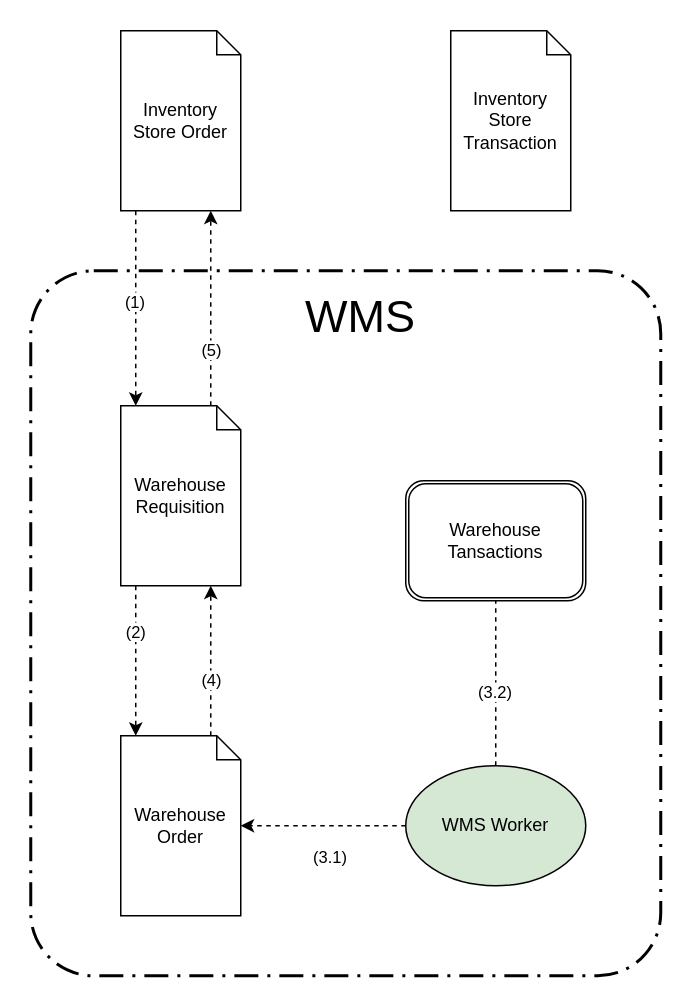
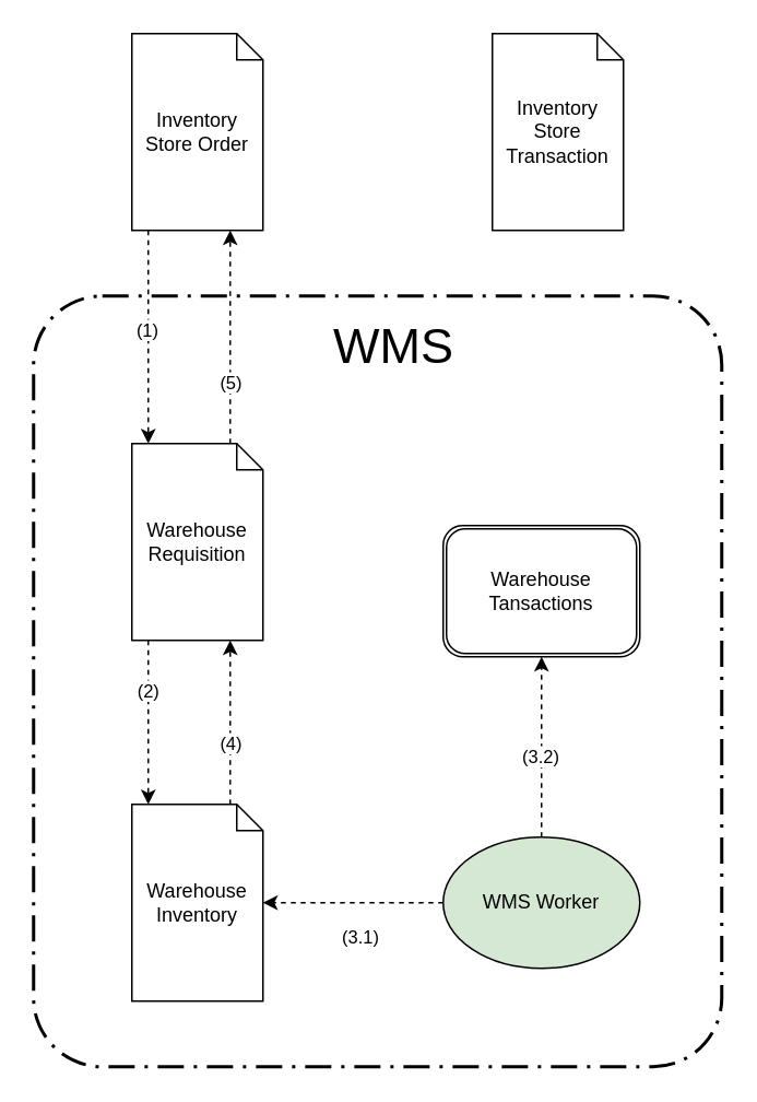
- <mxCell id="20" style="edgeStyle=orthogonalEdgeStyle;rounded=0;orthogonalLoop=1;jettySize=auto;html=1;dashed=1;endArrow=none;" edge="1" parent="1" source="22" target="17"><mxGeometry relative="1" as="geometry" /></mxCell>
+ <mxCell id="20" style="edgeStyle=orthogonalEdgeStyle;rounded=0;orthogonalLoop=1;jettySize=auto;html=1;dashed=1;" edge="1" parent="1" source="22" target="17"><mxGeometry relative="1" as="geometry" /></mxCell>
- <mxCell id="16" value="&lt;span&gt;Warehouse Order&lt;/span&gt;" style="shape=note;whiteSpace=wrap;size=16;html=1;dropTarget=0;" parent="1" vertex="1"><mxGeometry x="80" y="490" width="80" height="120" as="geometry" /></mxCell>
+ <mxCell id="16" value="&lt;span&gt;Warehouse Inventory&lt;/span&gt;" style="shape=note;whiteSpace=wrap;size=16;html=1;dropTarget=0;" parent="1" vertex="1"><mxGeometry x="80" y="490" width="80" height="120" as="geometry" /></mxCell>
